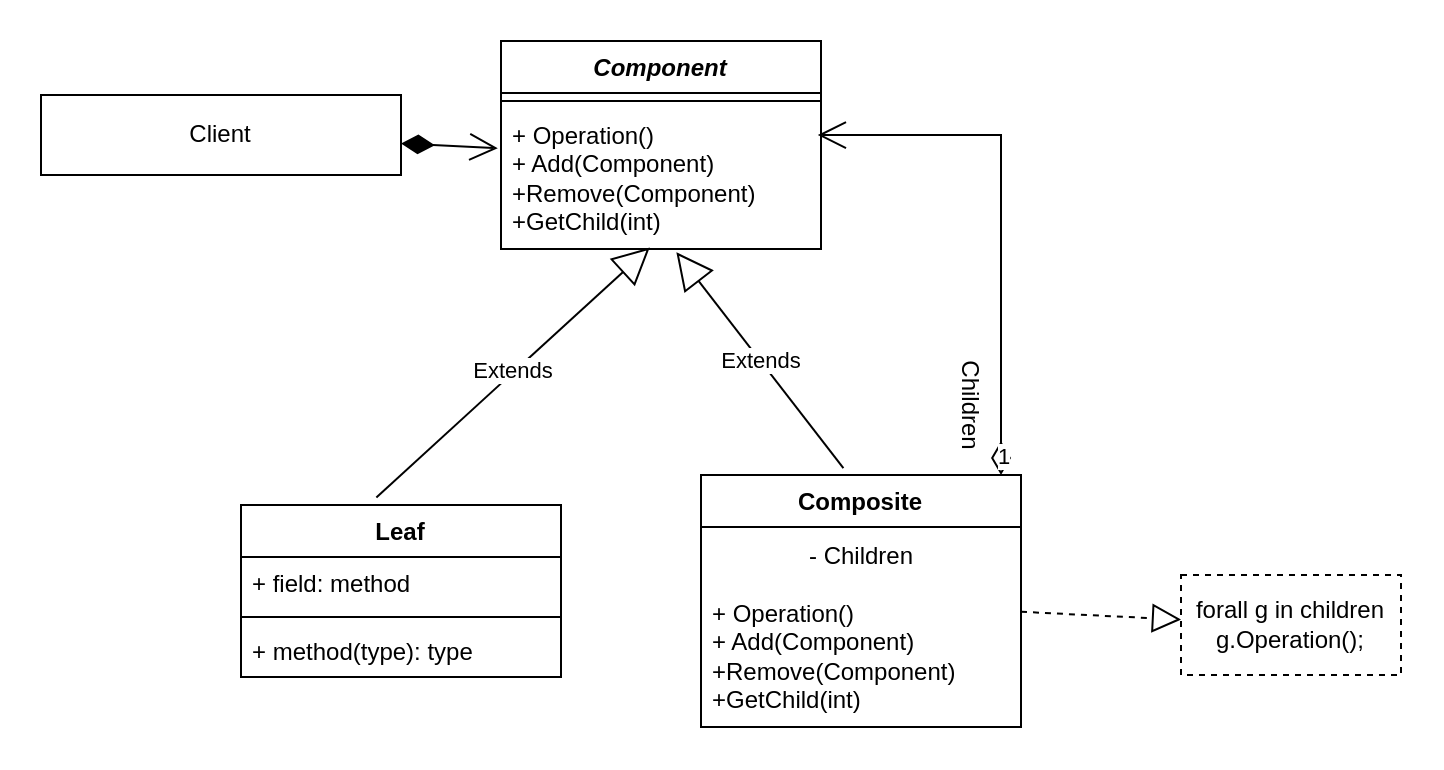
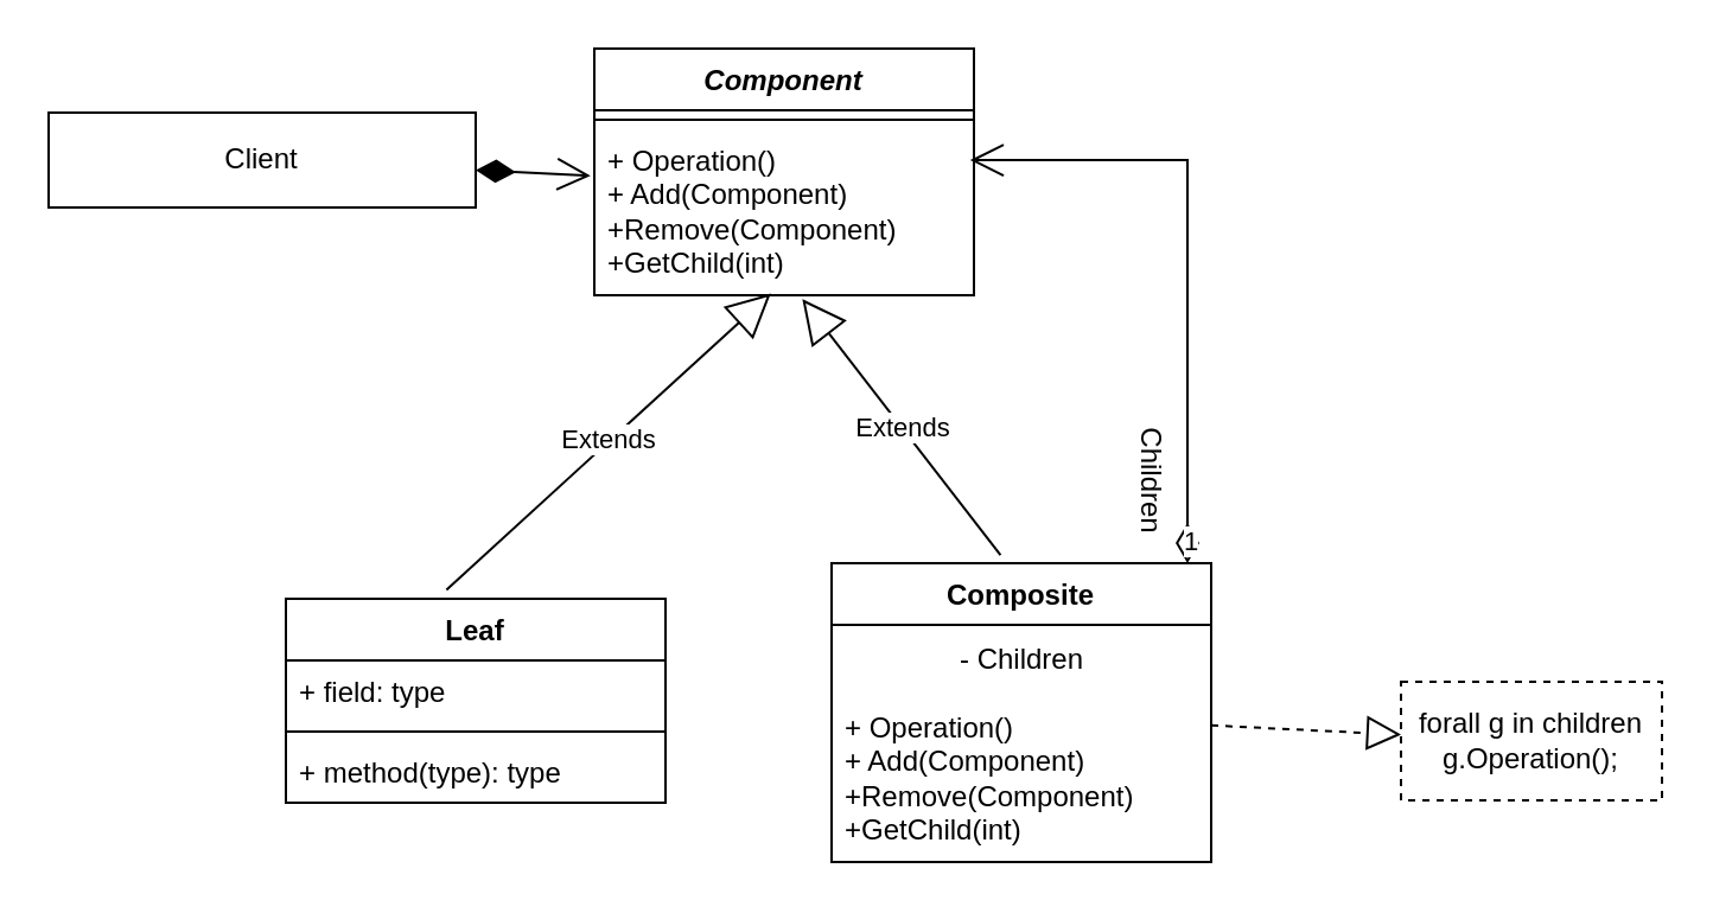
- <mxCell id="7" value="+ field: method" style="text;strokeColor=none;fillColor=none;align=left;verticalAlign=top;spacingLeft=4;spacingRight=4;overflow=hidden;rotatable=0;points=[[0,0.5],[1,0.5]];portConstraint=eastwest;whiteSpace=wrap;html=1;" vertex="1" parent="6"><mxGeometry y="26" width="160" height="26" as="geometry" /></mxCell>
+ <mxCell id="7" value="+ field: type" style="text;strokeColor=none;fillColor=none;align=left;verticalAlign=top;spacingLeft=4;spacingRight=4;overflow=hidden;rotatable=0;points=[[0,0.5],[1,0.5]];portConstraint=eastwest;whiteSpace=wrap;html=1;" vertex="1" parent="6"><mxGeometry y="26" width="160" height="26" as="geometry" /></mxCell>
